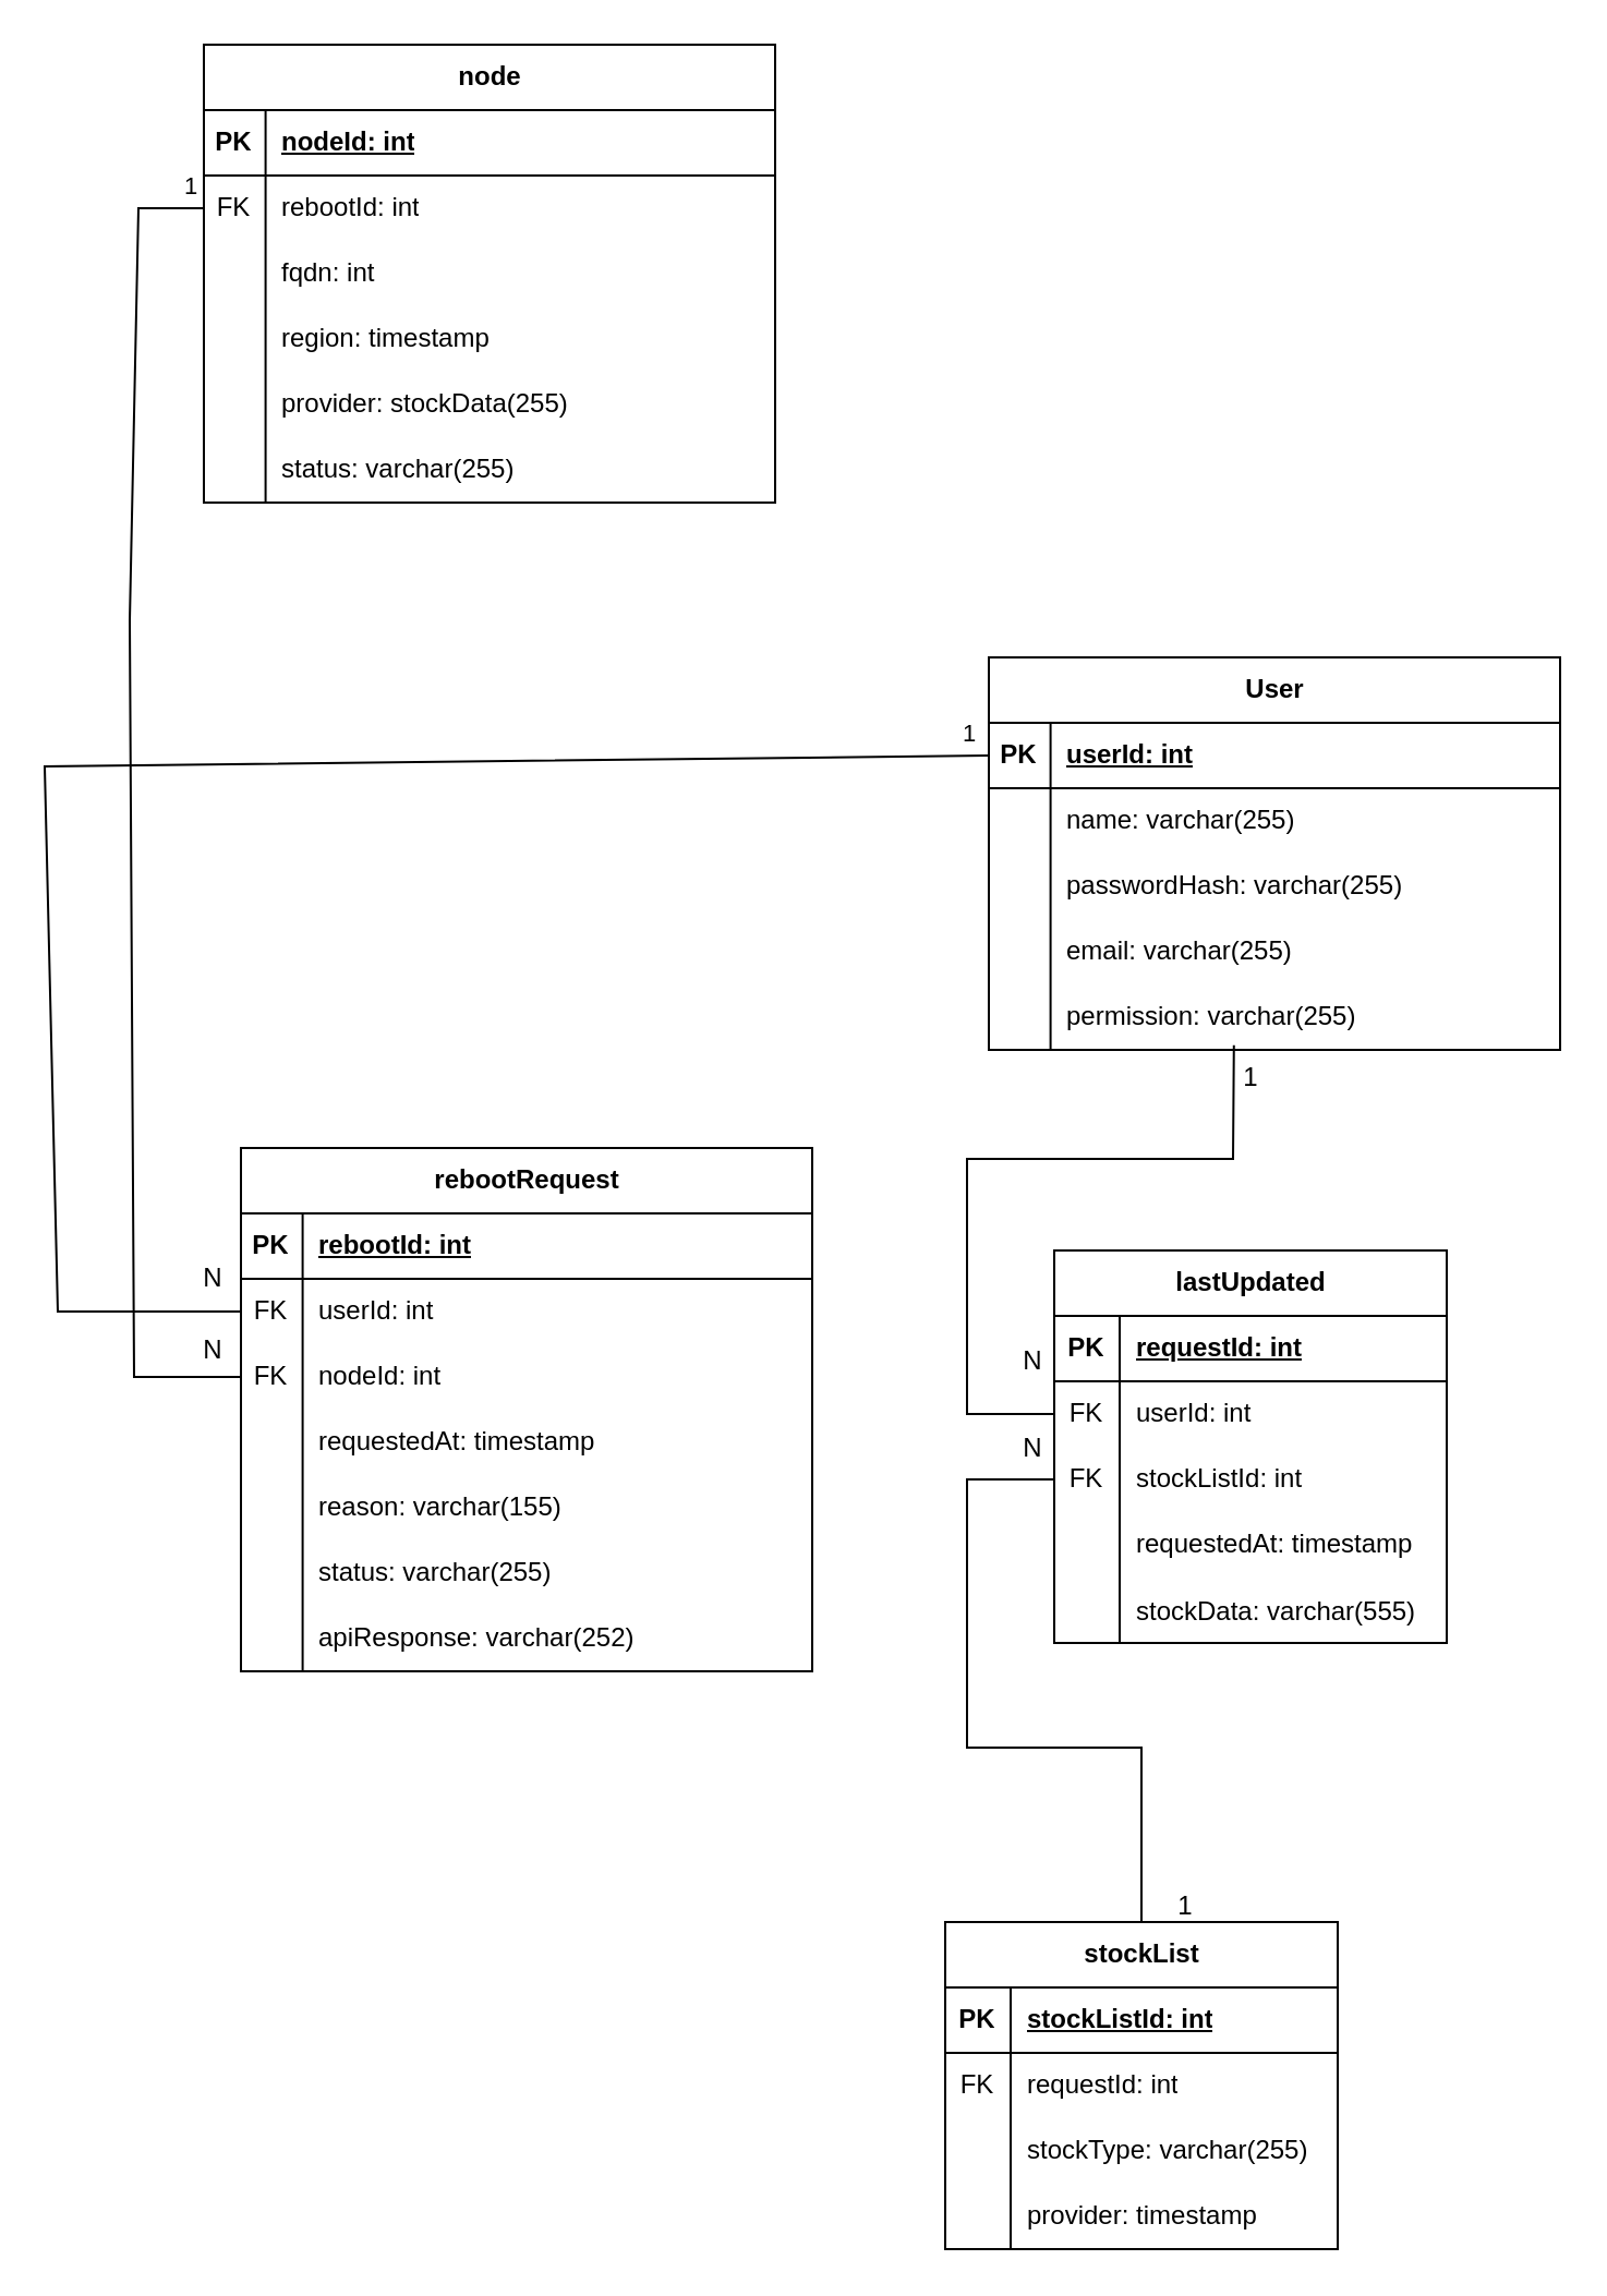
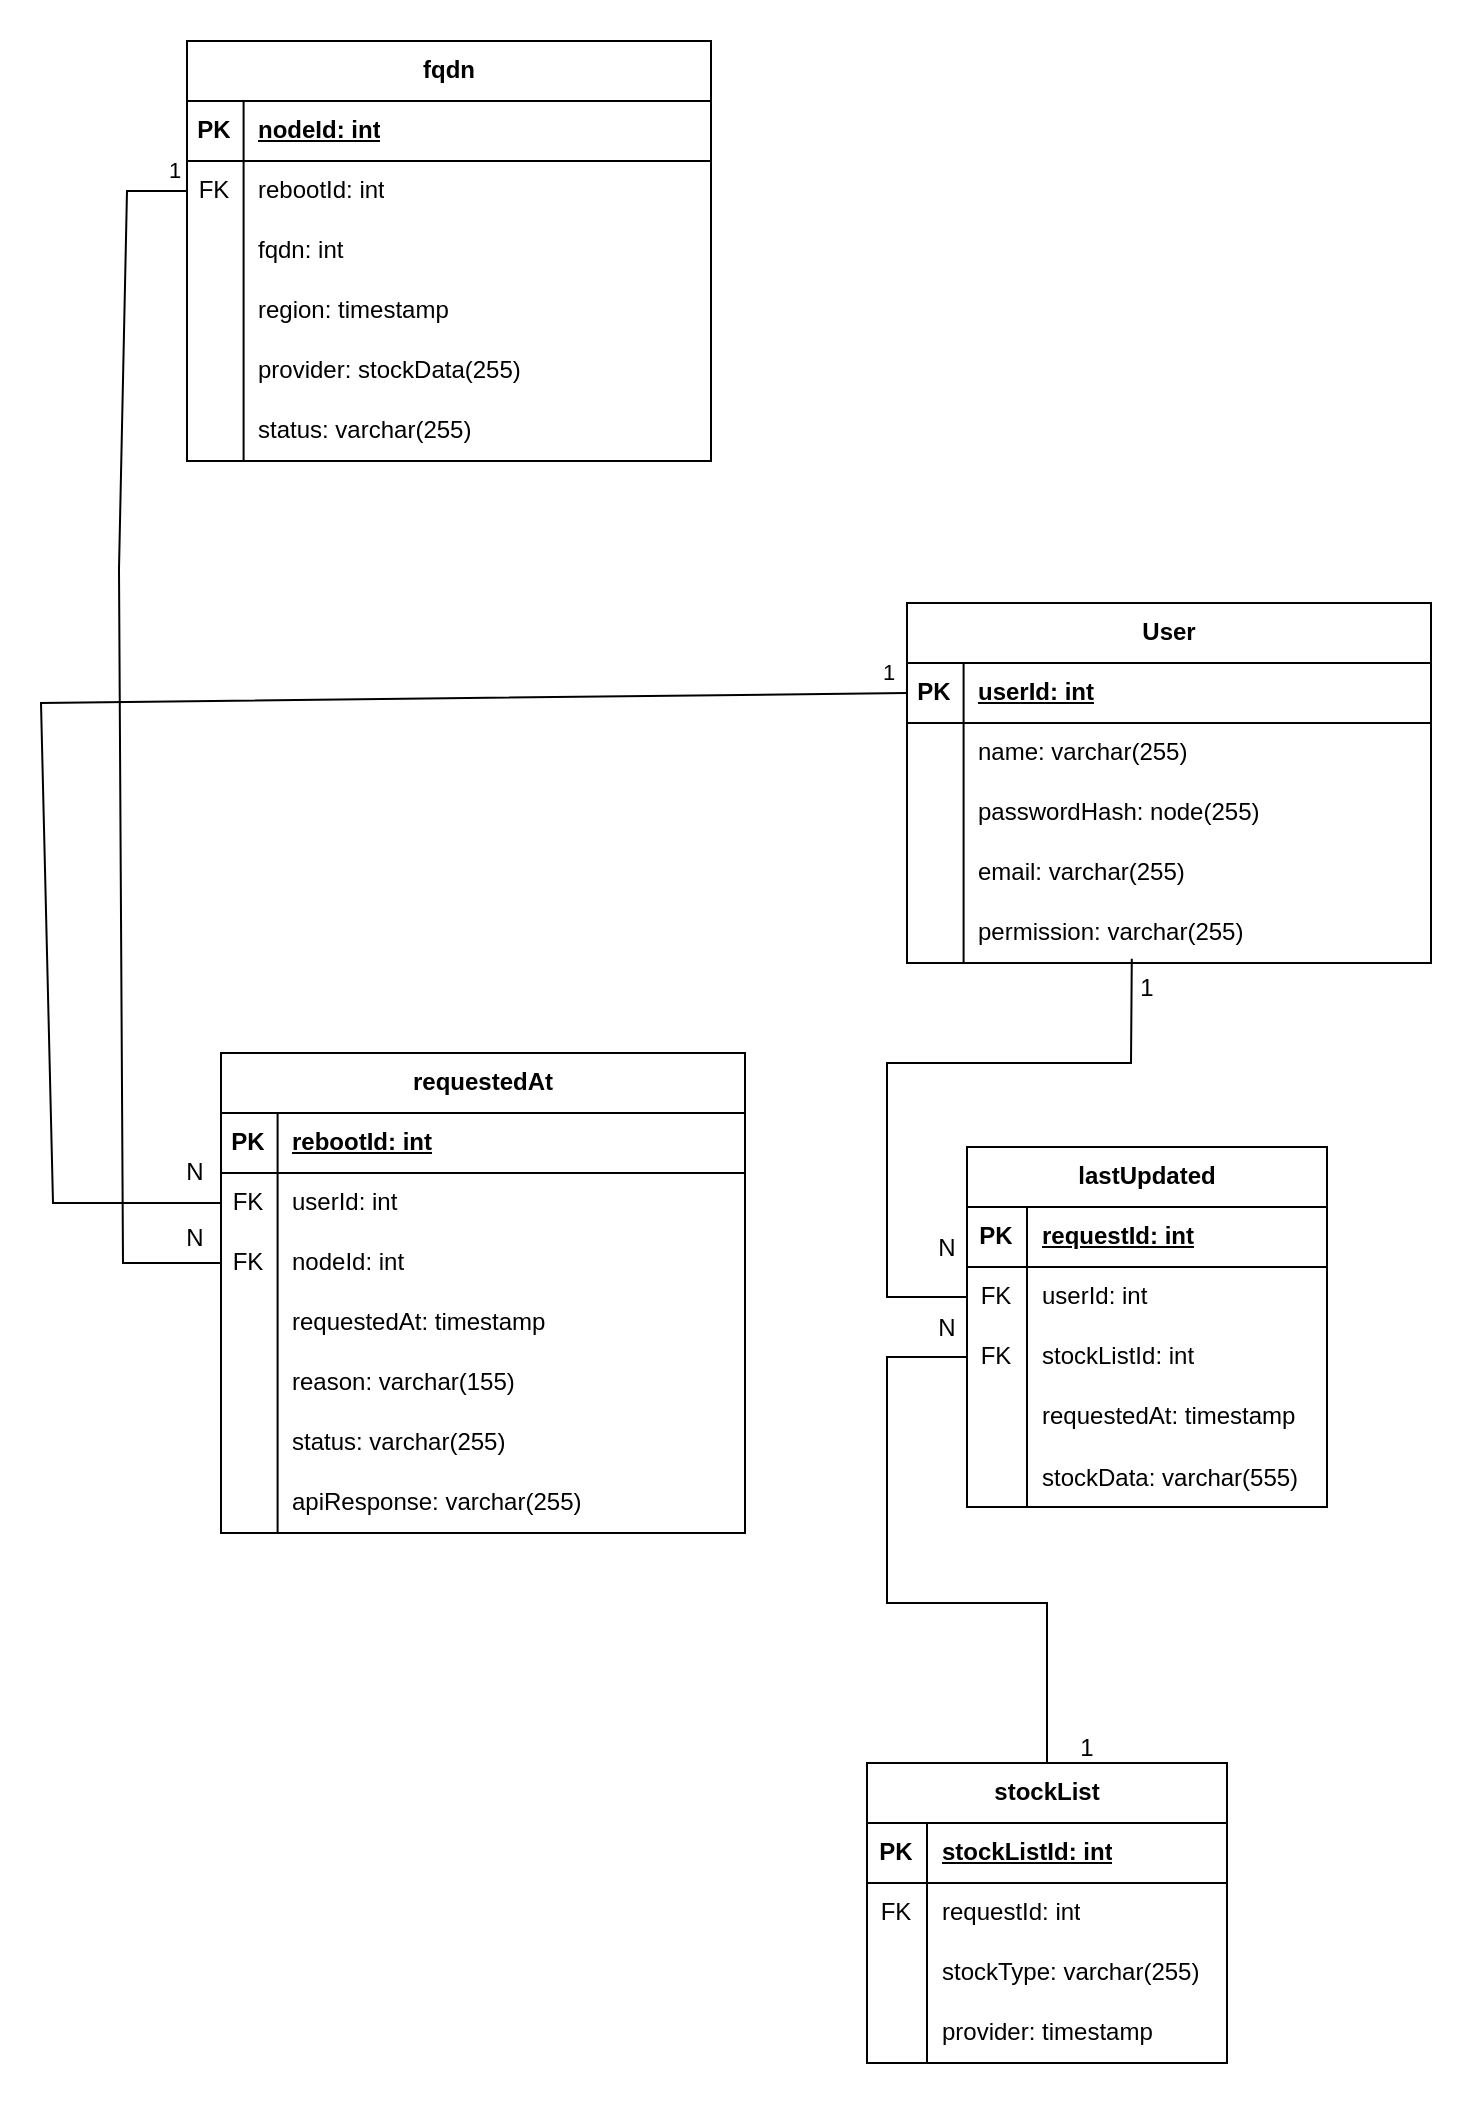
- <mxCell id="40" value="node" style="shape=table;startSize=30;container=1;collapsible=1;childLayout=tableLayout;fixedRows=1;rowLines=0;fontStyle=1;align=center;resizeLast=1;html=1;" parent="1" vertex="1"><mxGeometry x="93" y="20" width="262" height="210" as="geometry" /></mxCell>
+ <mxCell id="40" value="fqdn" style="shape=table;startSize=30;container=1;collapsible=1;childLayout=tableLayout;fixedRows=1;rowLines=0;fontStyle=1;align=center;resizeLast=1;html=1;" parent="1" vertex="1"><mxGeometry x="93" y="20" width="262" height="210" as="geometry" /></mxCell>
- <mxCell id="11" value="passwordHash: varchar(255)" style="shape=partialRectangle;connectable=0;fillColor=none;top=0;left=0;bottom=0;right=0;align=left;spacingLeft=6;overflow=hidden;whiteSpace=wrap;html=1;" parent="9" vertex="1"><mxGeometry x="28.3" width="233.7" height="30" as="geometry"><mxRectangle width="233.7" height="30" as="alternateBounds" /></mxGeometry></mxCell>
+ <mxCell id="11" value="passwordHash: node(255)" style="shape=partialRectangle;connectable=0;fillColor=none;top=0;left=0;bottom=0;right=0;align=left;spacingLeft=6;overflow=hidden;whiteSpace=wrap;html=1;" parent="9" vertex="1"><mxGeometry x="28.3" width="233.7" height="30" as="geometry"><mxRectangle width="233.7" height="30" as="alternateBounds" /></mxGeometry></mxCell>
- <mxCell id="18" value="rebootRequest" style="shape=table;startSize=30;container=1;collapsible=1;childLayout=tableLayout;fixedRows=1;rowLines=0;fontStyle=1;align=center;resizeLast=1;html=1;" parent="1" vertex="1"><mxGeometry x="110" y="526" width="262" height="240" as="geometry" /></mxCell>
+ <mxCell id="18" value="requestedAt" style="shape=table;startSize=30;container=1;collapsible=1;childLayout=tableLayout;fixedRows=1;rowLines=0;fontStyle=1;align=center;resizeLast=1;html=1;" parent="1" vertex="1"><mxGeometry x="110" y="526" width="262" height="240" as="geometry" /></mxCell>
- <mxCell id="39" value="apiResponse: varchar(252)" style="shape=partialRectangle;connectable=0;fillColor=none;top=0;left=0;bottom=0;right=0;align=left;spacingLeft=6;overflow=hidden;whiteSpace=wrap;html=1;" parent="37" vertex="1"><mxGeometry x="28.3" width="233.7" height="30" as="geometry"><mxRectangle width="233.7" height="30" as="alternateBounds" /></mxGeometry></mxCell>
+ <mxCell id="39" value="apiResponse: varchar(255)" style="shape=partialRectangle;connectable=0;fillColor=none;top=0;left=0;bottom=0;right=0;align=left;spacingLeft=6;overflow=hidden;whiteSpace=wrap;html=1;" parent="37" vertex="1"><mxGeometry x="28.3" width="233.7" height="30" as="geometry"><mxRectangle width="233.7" height="30" as="alternateBounds" /></mxGeometry></mxCell>
